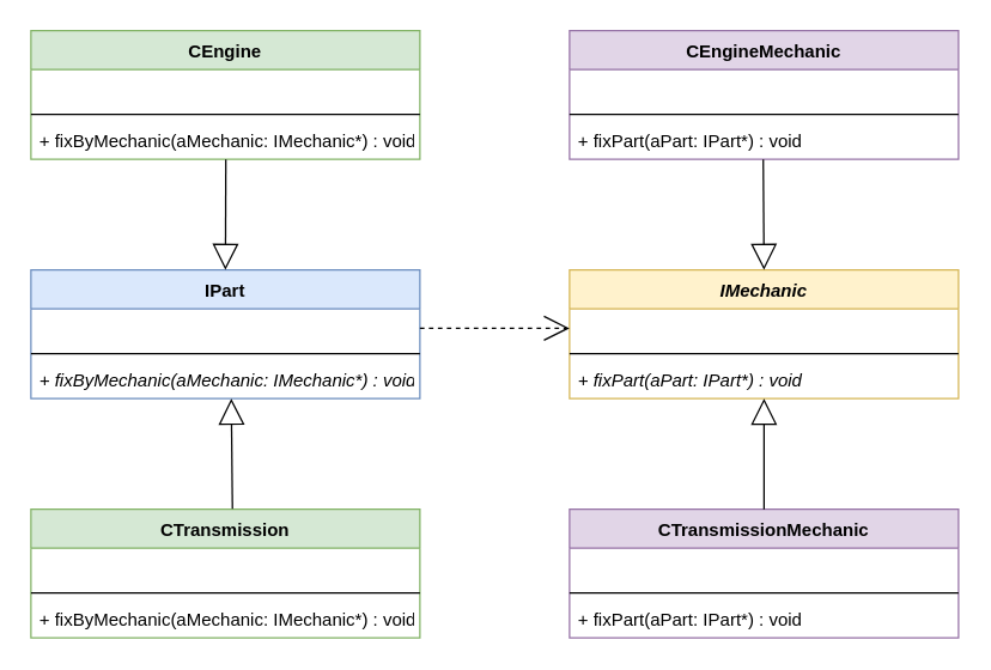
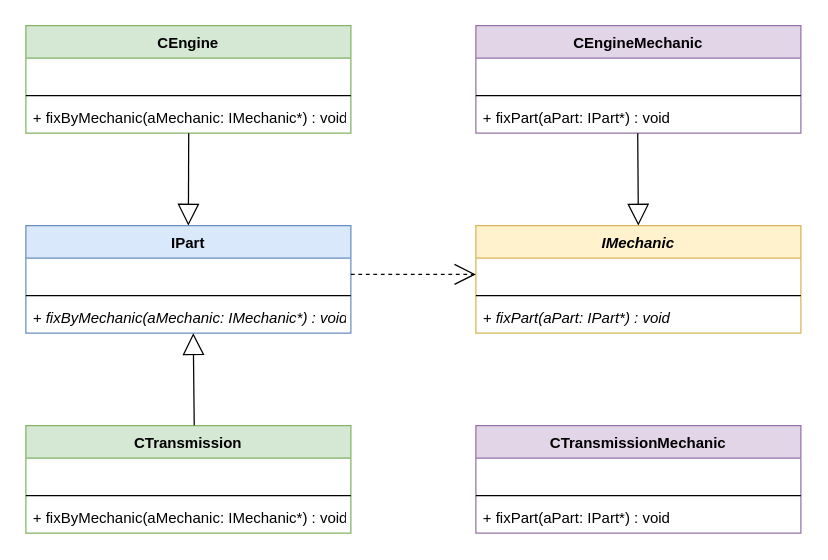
- <mxCell id="28" value="" style="endArrow=block;html=1;exitX=0.5;exitY=0;exitDx=0;exitDy=0;endFill=0;endSize=15;entryX=0.5;entryY=1;entryDx=0;entryDy=0;" edge="1" parent="1" source="22" target="10"><mxGeometry width="50" height="50" relative="1" as="geometry"><mxPoint x="164.68" y="349.656" as="sourcePoint" /><mxPoint x="510" y="276" as="targetPoint" /></mxGeometry></mxCell>
